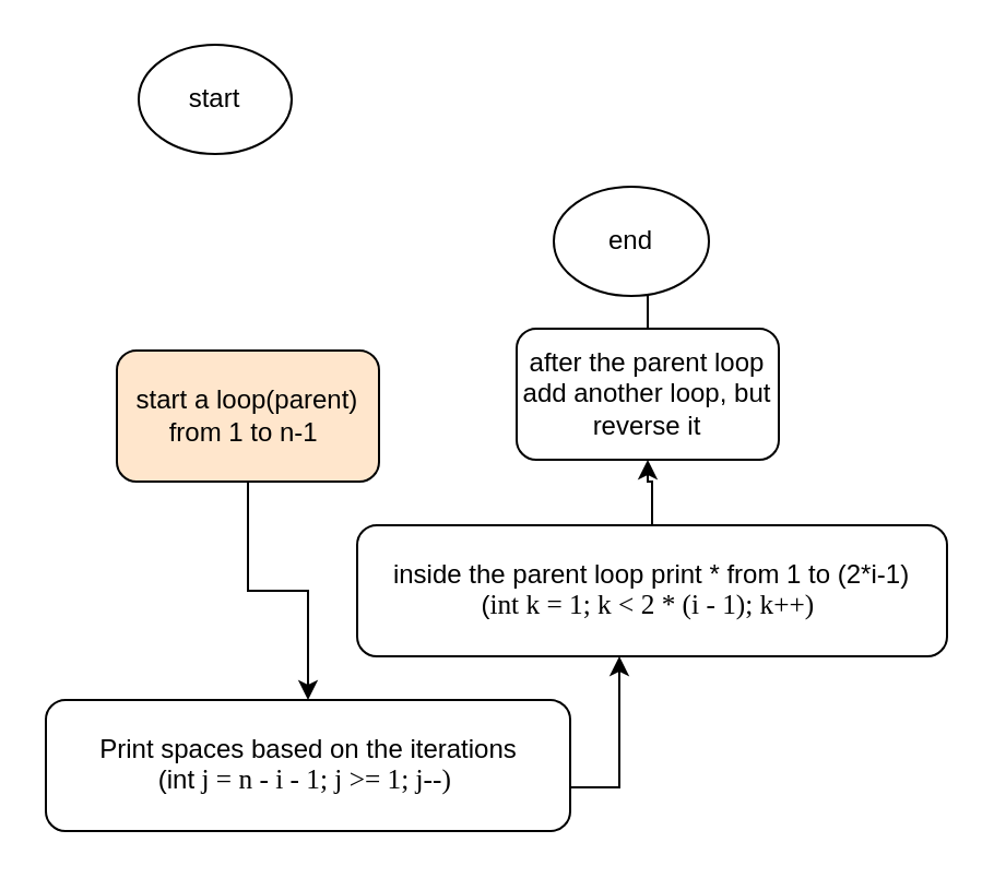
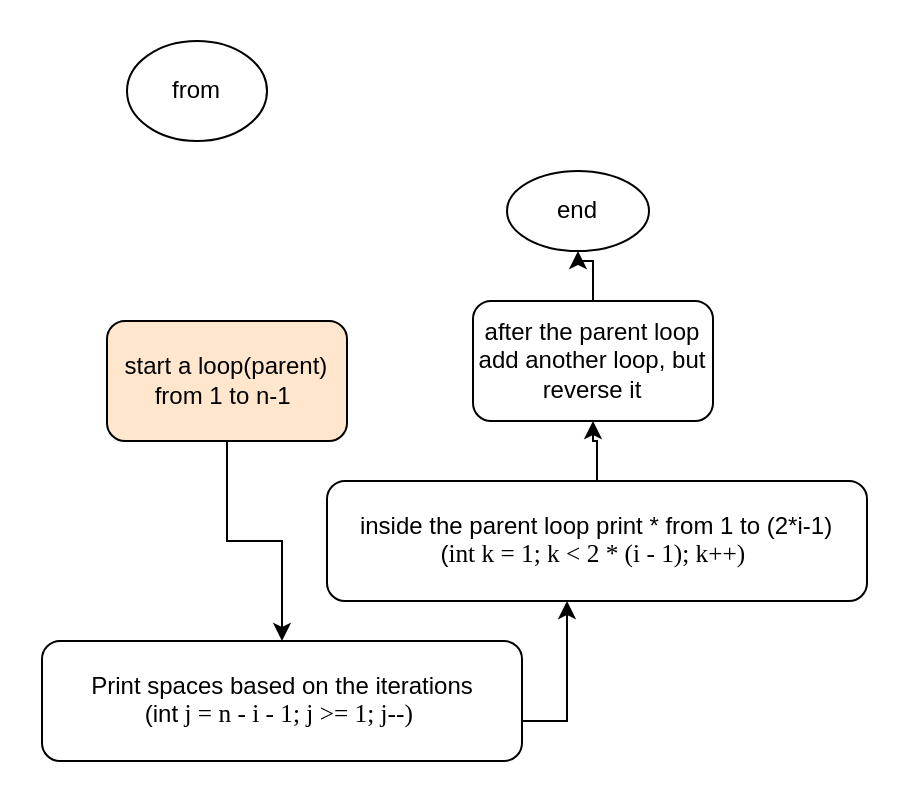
- <mxCell id="2" value="start" style="ellipse;whiteSpace=wrap;html=1;" vertex="1" parent="1"><mxGeometry x="63" y="20" width="70" height="50" as="geometry" /></mxCell>
+ <mxCell id="2" value="from" style="ellipse;whiteSpace=wrap;html=1;" vertex="1" parent="1"><mxGeometry x="63" y="20" width="70" height="50" as="geometry" /></mxCell>
- <mxCell id="11" value="end" style="ellipse;whiteSpace=wrap;html=1;" vertex="1" parent="1"><mxGeometry x="253" y="85" width="71" height="50" as="geometry" /></mxCell>
+ <mxCell id="11" value="end" style="ellipse;whiteSpace=wrap;html=1;" vertex="1" parent="1"><mxGeometry x="253" y="85" width="71" height="40" as="geometry" /></mxCell>
